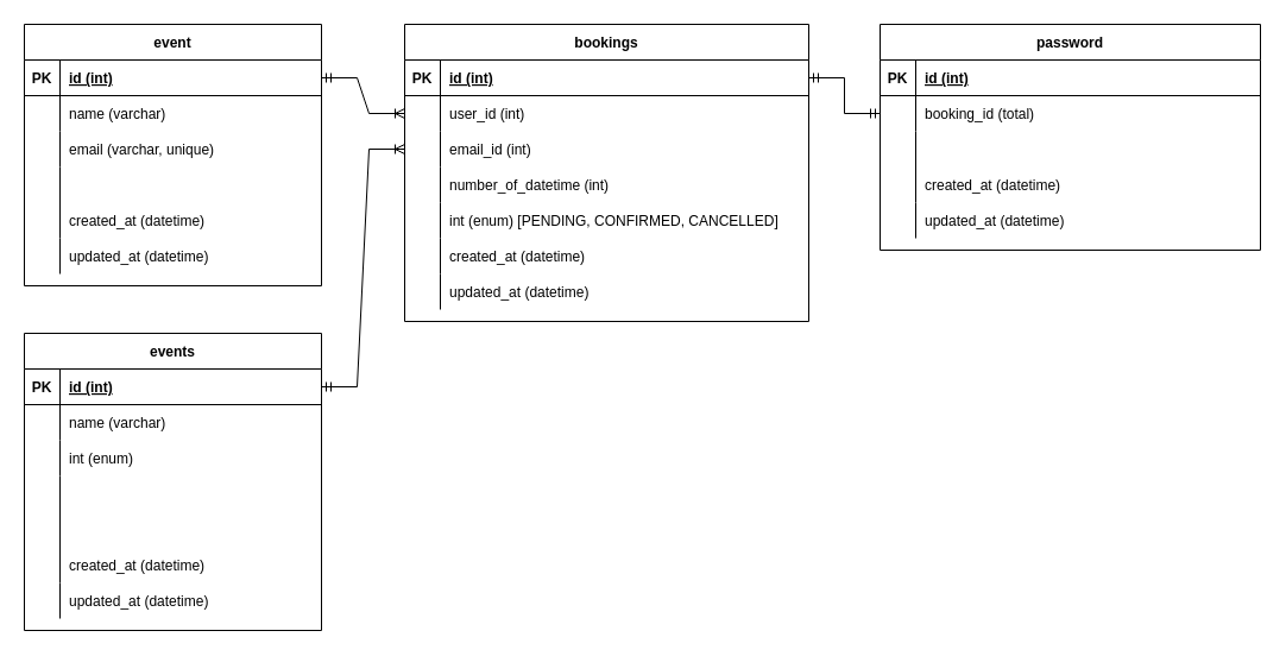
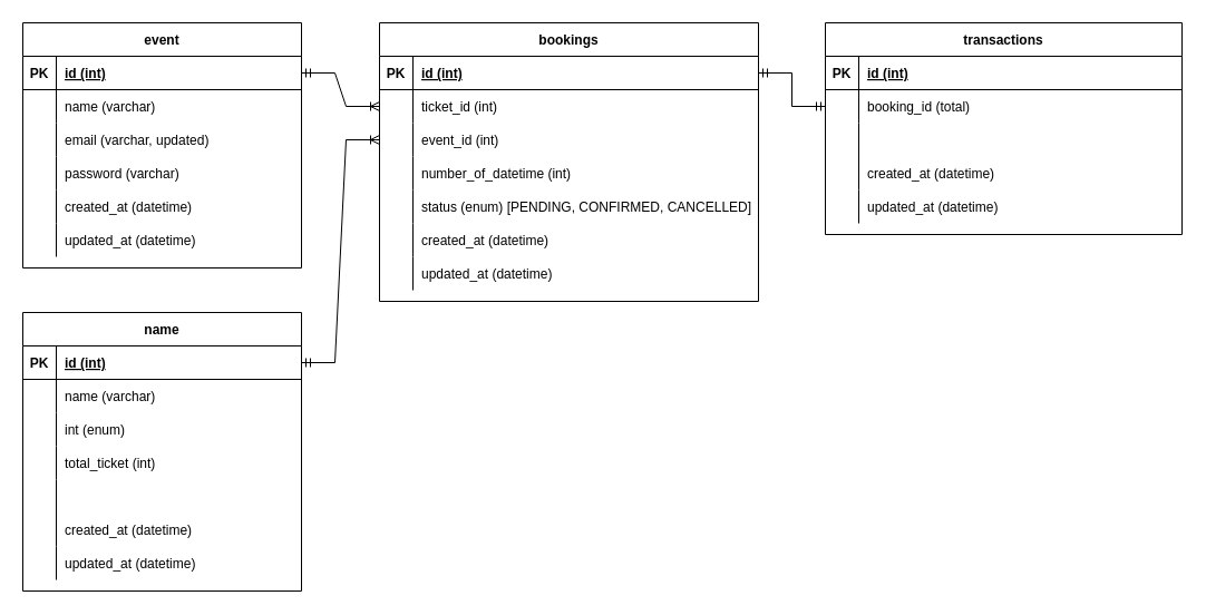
- <mxCell id="64" value="password" style="shape=table;startSize=30;container=1;collapsible=1;childLayout=tableLayout;fixedRows=1;rowLines=0;fontStyle=1;align=center;resizeLast=1;" vertex="1" parent="1"><mxGeometry x="740" y="20" width="320" height="190" as="geometry" /></mxCell>
+ <mxCell id="64" value="transactions" style="shape=table;startSize=30;container=1;collapsible=1;childLayout=tableLayout;fixedRows=1;rowLines=0;fontStyle=1;align=center;resizeLast=1;" vertex="1" parent="1"><mxGeometry x="740" y="20" width="320" height="190" as="geometry" /></mxCell>
- <mxCell id="48" value="user_id (int)" style="shape=partialRectangle;overflow=hidden;connectable=0;fillColor=none;top=0;left=0;bottom=0;right=0;align=left;spacingLeft=6;" vertex="1" parent="46"><mxGeometry x="30" width="310" height="30" as="geometry"><mxRectangle width="310" height="30" as="alternateBounds" /></mxGeometry></mxCell>
+ <mxCell id="48" value="ticket_id (int)" style="shape=partialRectangle;overflow=hidden;connectable=0;fillColor=none;top=0;left=0;bottom=0;right=0;align=left;spacingLeft=6;" vertex="1" parent="46"><mxGeometry x="30" width="310" height="30" as="geometry"><mxRectangle width="310" height="30" as="alternateBounds" /></mxGeometry></mxCell>
- <mxCell id="11" value="email (varchar, unique)" style="shape=partialRectangle;overflow=hidden;connectable=0;fillColor=none;top=0;left=0;bottom=0;right=0;align=left;spacingLeft=6;" vertex="1" parent="9"><mxGeometry x="30" width="220" height="30" as="geometry"><mxRectangle width="220" height="30" as="alternateBounds" /></mxGeometry></mxCell>
+ <mxCell id="11" value="email (varchar, updated)" style="shape=partialRectangle;overflow=hidden;connectable=0;fillColor=none;top=0;left=0;bottom=0;right=0;align=left;spacingLeft=6;" vertex="1" parent="9"><mxGeometry x="30" width="220" height="30" as="geometry"><mxRectangle width="220" height="30" as="alternateBounds" /></mxGeometry></mxCell>
- <mxCell id="51" value="email_id (int)" style="shape=partialRectangle;overflow=hidden;connectable=0;fillColor=none;top=0;left=0;bottom=0;right=0;align=left;spacingLeft=6;" vertex="1" parent="49"><mxGeometry x="30" width="310" height="30" as="geometry"><mxRectangle width="310" height="30" as="alternateBounds" /></mxGeometry></mxCell>
+ <mxCell id="51" value="event_id (int)" style="shape=partialRectangle;overflow=hidden;connectable=0;fillColor=none;top=0;left=0;bottom=0;right=0;align=left;spacingLeft=6;" vertex="1" parent="49"><mxGeometry x="30" width="310" height="30" as="geometry"><mxRectangle width="310" height="30" as="alternateBounds" /></mxGeometry></mxCell>
+ <mxCell id="14" value="password (varchar)" style="shape=partialRectangle;overflow=hidden;connectable=0;fillColor=none;top=0;left=0;bottom=0;right=0;align=left;spacingLeft=6;" vertex="1" parent="12"><mxGeometry x="30" width="220" height="30" as="geometry"><mxRectangle width="220" height="30" as="alternateBounds" /></mxGeometry></mxCell>
- <mxCell id="57" value="int (enum) [PENDING, CONFIRMED, CANCELLED]" style="shape=partialRectangle;overflow=hidden;connectable=0;fillColor=none;top=0;left=0;bottom=0;right=0;align=left;spacingLeft=6;" vertex="1" parent="55"><mxGeometry x="30" width="310" height="30" as="geometry"><mxRectangle width="310" height="30" as="alternateBounds" /></mxGeometry></mxCell>
+ <mxCell id="57" value="status (enum) [PENDING, CONFIRMED, CANCELLED]" style="shape=partialRectangle;overflow=hidden;connectable=0;fillColor=none;top=0;left=0;bottom=0;right=0;align=left;spacingLeft=6;" vertex="1" parent="55"><mxGeometry x="30" width="310" height="30" as="geometry"><mxRectangle width="310" height="30" as="alternateBounds" /></mxGeometry></mxCell>
- <mxCell id="21" value="events" style="shape=table;startSize=30;container=1;collapsible=1;childLayout=tableLayout;fixedRows=1;rowLines=0;fontStyle=1;align=center;resizeLast=1;" vertex="1" parent="1"><mxGeometry x="20" y="280" width="250" height="250" as="geometry" /></mxCell>
+ <mxCell id="21" value="name" style="shape=table;startSize=30;container=1;collapsible=1;childLayout=tableLayout;fixedRows=1;rowLines=0;fontStyle=1;align=center;resizeLast=1;" vertex="1" parent="1"><mxGeometry x="20" y="280" width="250" height="250" as="geometry" /></mxCell>
+ <mxCell id="33" value="total_ticket (int)" style="shape=partialRectangle;overflow=hidden;connectable=0;fillColor=none;top=0;left=0;bottom=0;right=0;align=left;spacingLeft=6;" vertex="1" parent="31"><mxGeometry x="30" width="220" height="30" as="geometry"><mxRectangle width="220" height="30" as="alternateBounds" /></mxGeometry></mxCell>
